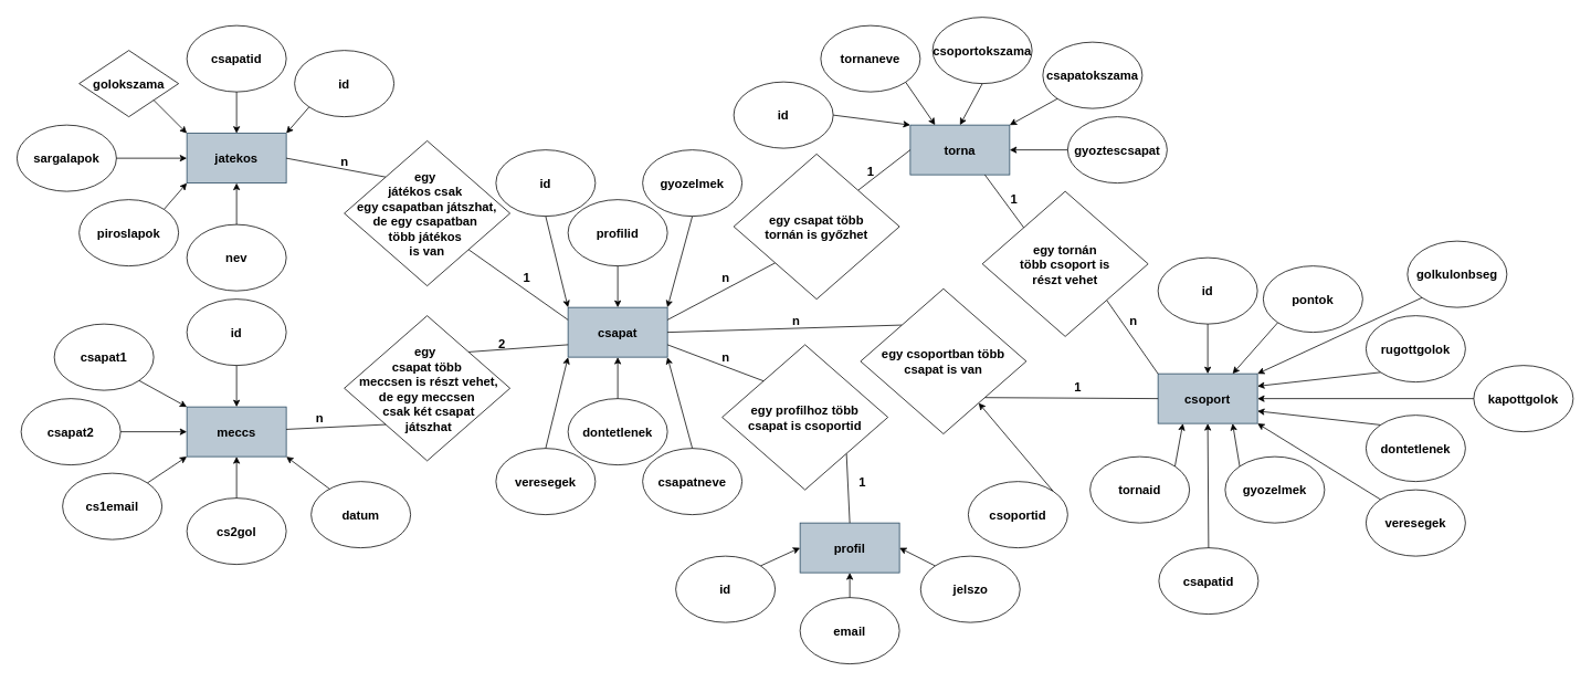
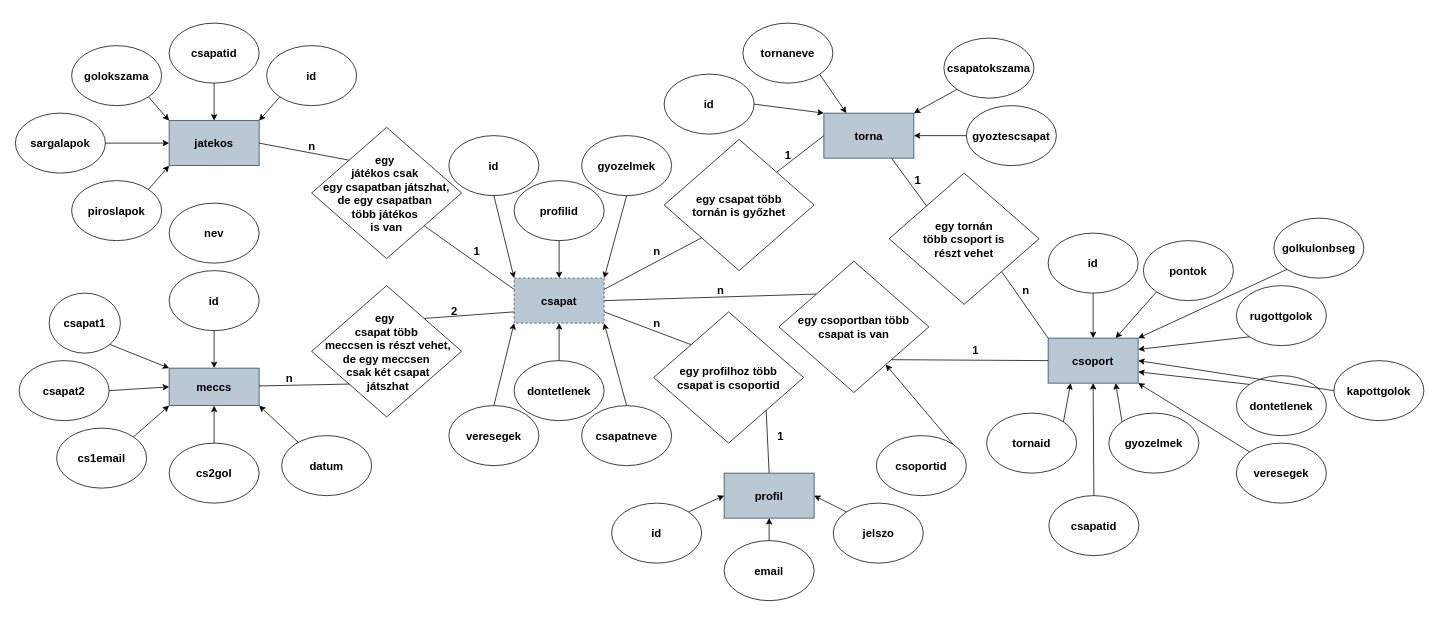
- <mxCell id="3" value="&lt;font&gt;csoportokszama&lt;/font&gt;" style="ellipse;whiteSpace=wrap;html=1;strokeWidth=1;fontStyle=1;fontSize=15;fontFamily=Helvetica;" parent="1" vertex="1"><mxGeometry x="1125" width="120" height="80" as="geometry" y="20" /></mxCell>
- <mxCell id="64" value="&lt;font&gt;golokszama&lt;/font&gt;" style="rhombus;whiteSpace=wrap;html=1;strokeWidth=1;fontStyle=1;fontSize=15;fontFamily=Helvetica;" vertex="1" parent="1"><mxGeometry x="95" y="60" width="120" height="80" as="geometry" /></mxCell>
+ <mxCell id="64" value="&lt;font&gt;golokszama&lt;/font&gt;" style="ellipse;whiteSpace=wrap;html=1;strokeWidth=1;fontStyle=1;fontSize=15;fontFamily=Helvetica;" vertex="1" parent="1"><mxGeometry x="95" y="60" width="120" height="80" as="geometry" /></mxCell>
- <mxCell id="8" value="" style="endArrow=classic;html=1;rounded=0;exitX=0.5;exitY=1;exitDx=0;exitDy=0;entryX=0.5;entryY=0;entryDx=0;entryDy=0;strokeWidth=1;fontStyle=1;fontSize=15;fontFamily=Helvetica;" parent="1" source="3" target="2" edge="1"><mxGeometry width="50" height="50" relative="1" as="geometry"><mxPoint x="1528" y="280" as="sourcePoint" /><mxPoint x="1578" y="230" as="targetPoint" /></mxGeometry></mxCell>
- <mxCell id="73" value="" style="endArrow=classic;html=1;rounded=0;exitX=0.5;exitY=0;exitDx=0;exitDy=0;entryX=0.5;entryY=1;entryDx=0;entryDy=0;fontSize=15;strokeWidth=1;fontStyle=1" edge="1" parent="1" source="72" target="61"><mxGeometry width="50" height="50" relative="1" as="geometry"><mxPoint x="755" y="160" as="sourcePoint" /><mxPoint x="575" y="290" as="targetPoint" /></mxGeometry></mxCell>
- <mxCell id="45" value="&lt;font&gt;&lt;span&gt;csapat&lt;/span&gt;&lt;/font&gt;" style="rounded=0;whiteSpace=wrap;html=1;fontSize=15;strokeWidth=1;fontStyle=1;fillColor=#bac8d3;strokeColor=#23445d;" vertex="1" parent="1"><mxGeometry x="685" y="370" width="120" height="60" as="geometry" /></mxCell>
+ <mxCell id="45" value="&lt;font&gt;&lt;span&gt;csapat&lt;/span&gt;&lt;/font&gt;" style="rounded=0;whiteSpace=wrap;html=1;fontSize=15;strokeWidth=1;fontStyle=1;fillColor=#bac8d3;strokeColor=#23445d;dashed=1;" vertex="1" parent="1"><mxGeometry x="685" y="370" width="120" height="60" as="geometry" /></mxCell>
- <mxCell id="53" value="&lt;font&gt;csapat1&lt;/font&gt;" style="ellipse;whiteSpace=wrap;html=1;strokeWidth=1;fontStyle=1;fontSize=15;fontFamily=Helvetica;" vertex="1" parent="1"><mxGeometry x="65" y="390" width="120" height="80" as="geometry" /></mxCell>
+ <mxCell id="53" value="&lt;font&gt;csapat1&lt;/font&gt;" style="ellipse;whiteSpace=wrap;html=1;strokeWidth=1;fontStyle=1;fontSize=15;fontFamily=Helvetica;" vertex="1" parent="1"><mxGeometry x="65" y="390" width="95" height="80" as="geometry" /></mxCell>
- <mxCell id="32" value="kapottgolok" style="ellipse;whiteSpace=wrap;html=1;strokeWidth=1;fontStyle=1;fontSize=15;fontFamily=Helvetica;" parent="1" vertex="1"><mxGeometry x="1778" y="440" width="120" height="80" as="geometry" /></mxCell>
+ <mxCell id="32" value="kapottgolok" style="ellipse;whiteSpace=wrap;html=1;strokeWidth=1;fontStyle=1;fontSize=15;fontFamily=Helvetica;" parent="1" vertex="1"><mxGeometry x="1778" y="480" width="120" height="80" as="geometry" /></mxCell>
- <mxCell id="52" value="&lt;font&gt;&lt;span&gt;meccs&lt;/span&gt;&lt;/font&gt;" style="rounded=0;whiteSpace=wrap;html=1;fontSize=15;strokeWidth=1;fontStyle=1;fillColor=#bac8d3;strokeColor=#23445d;" vertex="1" parent="1"><mxGeometry x="225" y="490" width="120" height="60" as="geometry" /></mxCell>
+ <mxCell id="52" value="&lt;font&gt;&lt;span&gt;meccs&lt;/span&gt;&lt;/font&gt;" style="rounded=0;whiteSpace=wrap;html=1;fontSize=15;strokeWidth=1;fontStyle=1;fillColor=#bac8d3;strokeColor=#23445d;" vertex="1" parent="1"><mxGeometry x="225" y="490" width="120" height="50" as="geometry" /></mxCell>
- <mxCell id="74" value="&lt;font&gt;cs2gol&lt;/font&gt;" style="ellipse;whiteSpace=wrap;html=1;strokeWidth=1;fontStyle=1;fontSize=15;fontFamily=Helvetica;" vertex="1" parent="1"><mxGeometry x="225" y="600" width="120" height="80" as="geometry" /></mxCell>
+ <mxCell id="74" value="&lt;font&gt;cs2gol&lt;/font&gt;" style="ellipse;whiteSpace=wrap;html=1;strokeWidth=1;fontStyle=1;fontSize=15;fontFamily=Helvetica;" vertex="1" parent="1"><mxGeometry x="225" y="590" width="120" height="80" as="geometry" /></mxCell>
